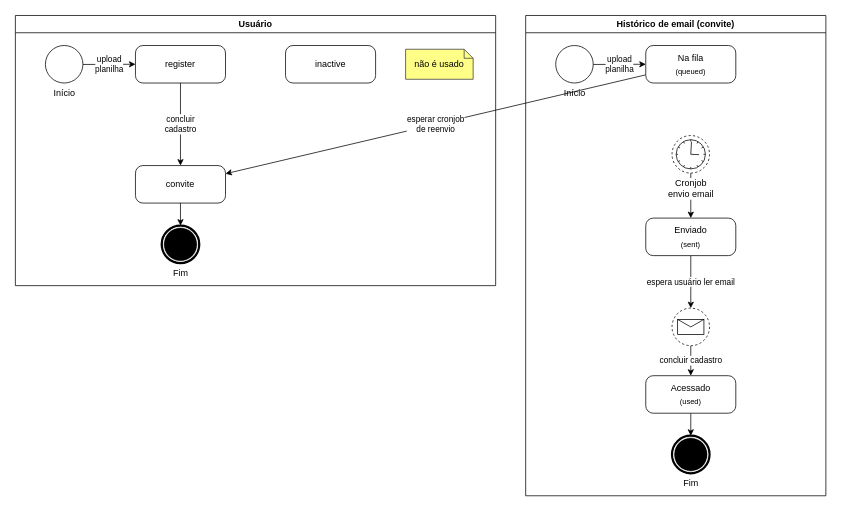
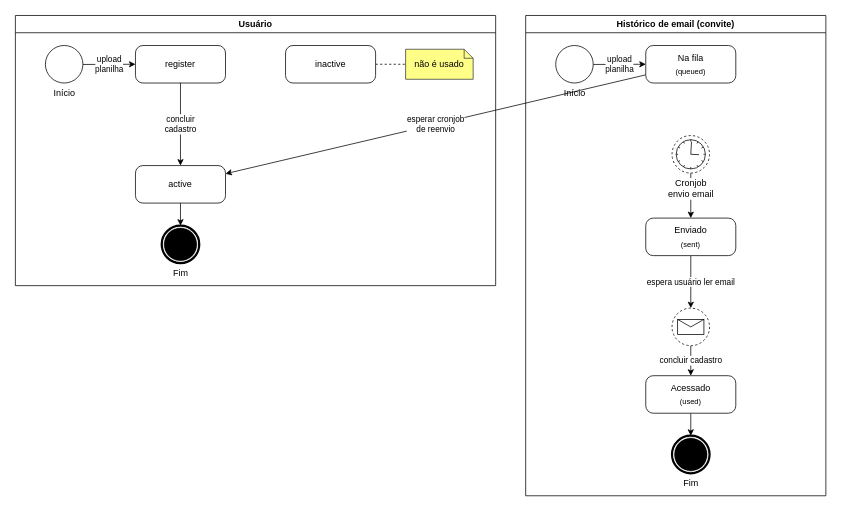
+ <mxCell id="10" style="edgeStyle=none;html=1;dashed=1;endArrow=none;endFill=0;" parent="2" source="11" target="12" edge="1"><mxGeometry relative="1" as="geometry" /></mxCell>
- <mxCell id="8" value="convite" style="rounded=1;whiteSpace=wrap;html=1;container=1;collapsible=0;absoluteArcSize=1;arcSize=20;childLayout=stackLayout;horizontal=1;horizontalStack=0;resizeParent=1;resizeParentMax=0;resizeLast=0;labelBackgroundColor=none;" parent="2" vertex="1"><mxGeometry x="160" y="200" width="120" height="50" as="geometry" /></mxCell>
+ <mxCell id="8" value="active" style="rounded=1;whiteSpace=wrap;html=1;container=1;collapsible=0;absoluteArcSize=1;arcSize=20;childLayout=stackLayout;horizontal=1;horizontalStack=0;resizeParent=1;resizeParentMax=0;resizeLast=0;labelBackgroundColor=none;" parent="2" vertex="1"><mxGeometry x="160" y="200" width="120" height="50" as="geometry" /></mxCell>
